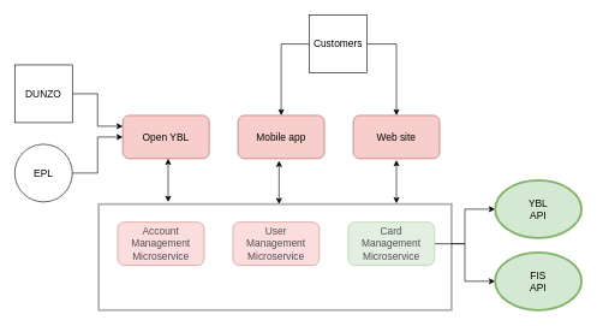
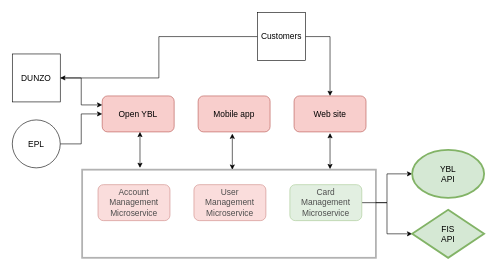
- <mxCell id="15" style="edgeStyle=orthogonalEdgeStyle;rounded=0;orthogonalLoop=1;jettySize=auto;html=1;exitX=0;exitY=0.5;exitDx=0;exitDy=0;" edge="1" parent="1" source="16" target="4"><mxGeometry relative="1" as="geometry" /></mxCell>
+ <mxCell id="15" style="edgeStyle=orthogonalEdgeStyle;rounded=0;orthogonalLoop=1;jettySize=auto;html=1;exitX=0;exitY=0.5;exitDx=0;exitDy=0;" edge="1" parent="1" source="16" target="11"><mxGeometry relative="1" as="geometry" /></mxCell>
- <mxCell id="22" value="FIS&lt;br&gt;API" style="ellipse;whiteSpace=wrap;html=1;glass=0;fontSize=14;strokeWidth=3;fillColor=#d5e8d4;strokeColor=#82b366;" vertex="1" parent="1"><mxGeometry x="687" y="349" width="120" height="80" as="geometry" /></mxCell>
+ <mxCell id="22" value="FIS&lt;br&gt;API" style="rhombus;whiteSpace=wrap;html=1;glass=0;fontSize=14;strokeWidth=3;fillColor=#d5e8d4;strokeColor=#82b366;" vertex="1" parent="1"><mxGeometry x="687" y="349" width="120" height="80" as="geometry" /></mxCell>
